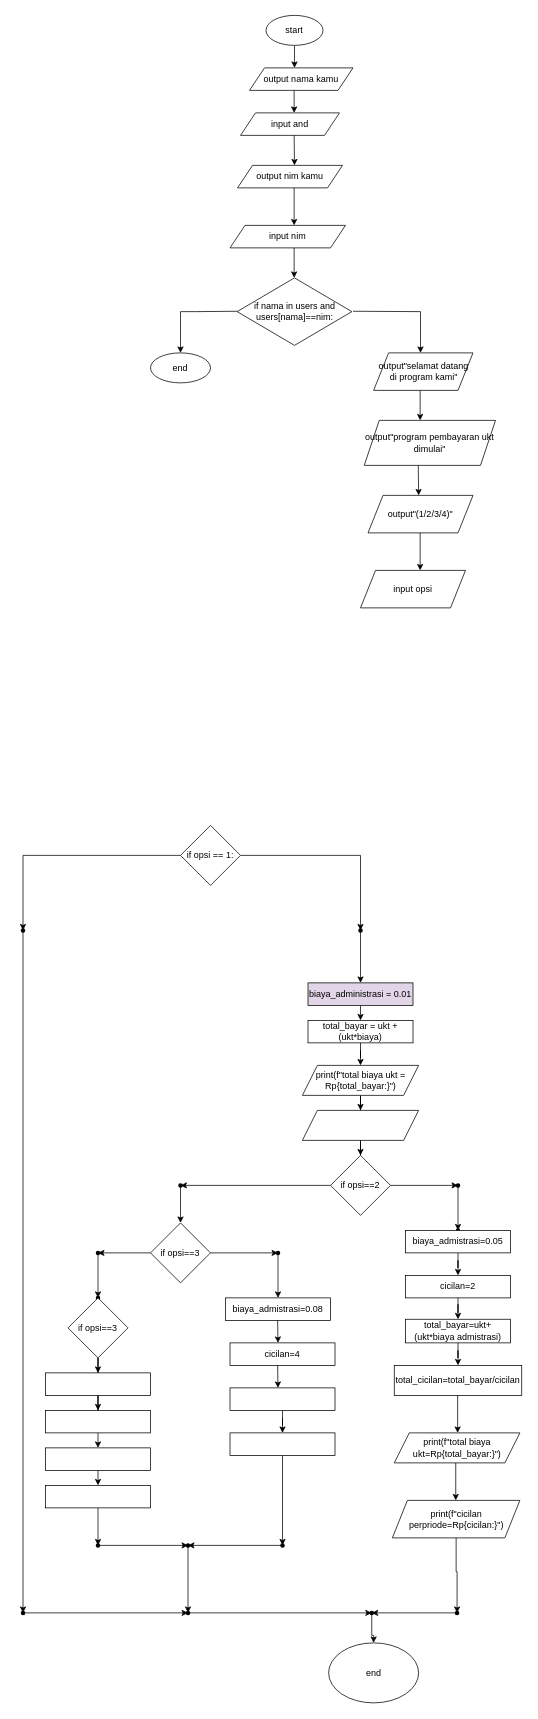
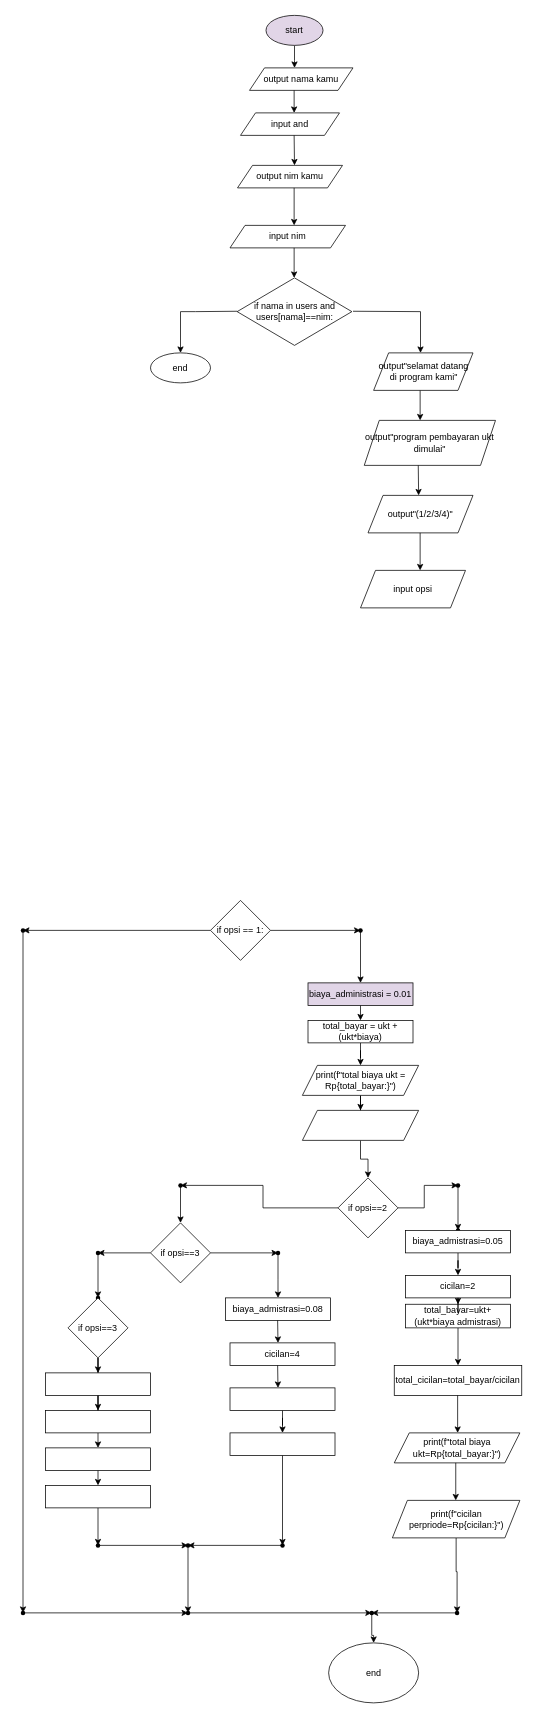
- <mxCell id="3" value="start" style="ellipse;whiteSpace=wrap;html=1;" vertex="1" parent="1"><mxGeometry x="354" width="76" height="40" as="geometry" y="20" /></mxCell>
+ <mxCell id="3" value="start" style="ellipse;whiteSpace=wrap;html=1;fillColor=#e1d5e7;" vertex="1" parent="1"><mxGeometry x="354" width="76" height="40" as="geometry" y="20" /></mxCell>
- <mxCell id="25" value="if opsi == 1:" style="rhombus;whiteSpace=wrap;html=1;" vertex="1" parent="1"><mxGeometry x="240" y="1100" width="80" height="80" as="geometry" /></mxCell>
+ <mxCell id="25" value="if opsi == 1:" style="rhombus;whiteSpace=wrap;html=1;" vertex="1" parent="1"><mxGeometry x="280" y="1200" width="80" height="80" as="geometry" /></mxCell>
- <mxCell id="39" value="if opsi==2" style="rhombus;whiteSpace=wrap;html=1;" vertex="1" parent="1"><mxGeometry x="440" y="1540" width="80" height="80" as="geometry" /></mxCell>
+ <mxCell id="39" value="if opsi==2" style="rhombus;whiteSpace=wrap;html=1;" vertex="1" parent="1"><mxGeometry x="450" y="1570" width="80" height="80" as="geometry" /></mxCell>
- <mxCell id="45" value="total_bayar=ukt+(ukt*biaya admistrasi)" style="rounded=0;whiteSpace=wrap;html=1;" vertex="1" parent="1"><mxGeometry x="540" y="1758.5" width="140" height="31.5" as="geometry" /></mxCell>
+ <mxCell id="45" value="total_bayar=ukt+(ukt*biaya admistrasi)" style="rounded=0;whiteSpace=wrap;html=1;" vertex="1" parent="1"><mxGeometry x="540" y="1738.5" width="140" height="31.5" as="geometry" /></mxCell>
